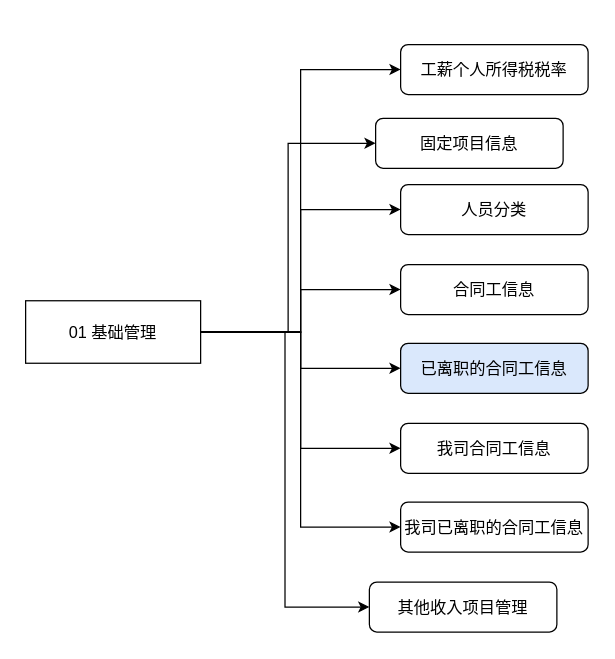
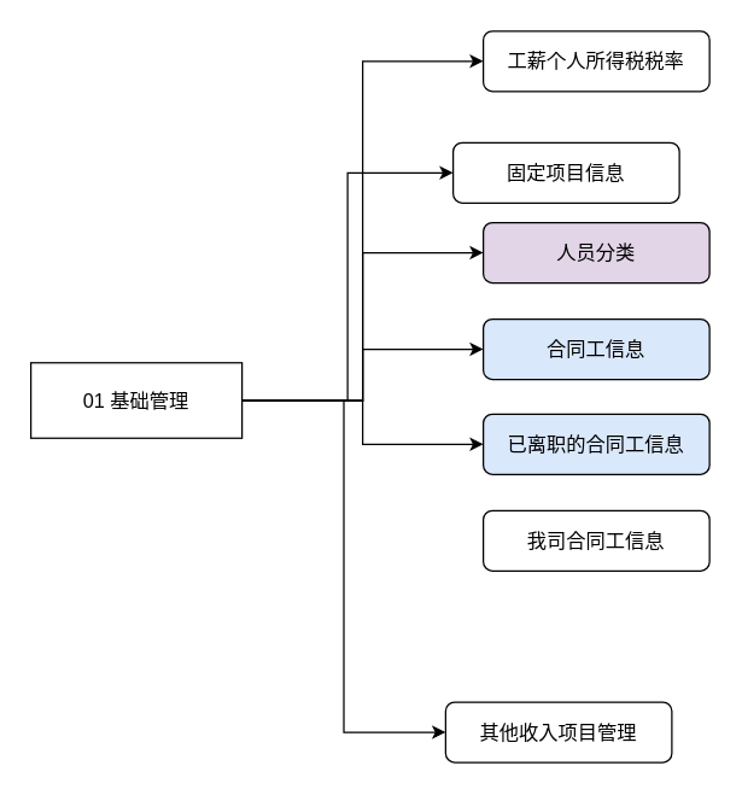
- <mxCell id="11" value="工薪个人所得税税率" style="rounded=1;whiteSpace=wrap;html=1;fontSize=13;" vertex="1" parent="1"><mxGeometry x="320" y="35" width="150" height="40" as="geometry" /></mxCell>
+ <mxCell id="11" value="工薪个人所得税税率" style="rounded=1;whiteSpace=wrap;html=1;fontSize=13;" vertex="1" parent="1"><mxGeometry x="320" y="20" width="150" height="40" as="geometry" /></mxCell>
- <mxCell id="13" value="人员分类" style="rounded=1;whiteSpace=wrap;html=1;fontSize=13;" vertex="1" parent="1"><mxGeometry x="320" y="147" width="150" height="40" as="geometry" /></mxCell>
+ <mxCell id="13" value="人员分类" style="rounded=1;whiteSpace=wrap;html=1;fontSize=13;fillColor=#e1d5e7;" vertex="1" parent="1"><mxGeometry x="320" y="147" width="150" height="40" as="geometry" /></mxCell>
- <mxCell id="14" value="合同工信息" style="rounded=1;whiteSpace=wrap;html=1;fontSize=13;" vertex="1" parent="1"><mxGeometry x="320" y="211" width="150" height="40" as="geometry" /></mxCell>
+ <mxCell id="14" value="合同工信息" style="rounded=1;whiteSpace=wrap;html=1;fontSize=13;fillColor=#dae8fc;" vertex="1" parent="1"><mxGeometry x="320" y="211" width="150" height="40" as="geometry" /></mxCell>
- <mxCell id="7" style="edgeStyle=orthogonalEdgeStyle;rounded=0;orthogonalLoop=1;jettySize=auto;html=1;exitX=1;exitY=0.5;exitDx=0;exitDy=0;entryX=0;entryY=0.5;entryDx=0;entryDy=0;fontSize=13;" edge="1" parent="1" source="10" target="16"><mxGeometry relative="1" as="geometry" /></mxCell>
- <mxCell id="8" style="edgeStyle=orthogonalEdgeStyle;rounded=0;orthogonalLoop=1;jettySize=auto;html=1;exitX=1;exitY=0.5;exitDx=0;exitDy=0;entryX=0;entryY=0.5;entryDx=0;entryDy=0;fontSize=13;" edge="1" parent="1" source="10" target="17"><mxGeometry relative="1" as="geometry" /></mxCell>
- <mxCell id="17" value="我司已离职的合同工信息" style="rounded=1;whiteSpace=wrap;html=1;fontSize=13;" vertex="1" parent="1"><mxGeometry x="320" y="401" width="150" height="40" as="geometry" /></mxCell>
